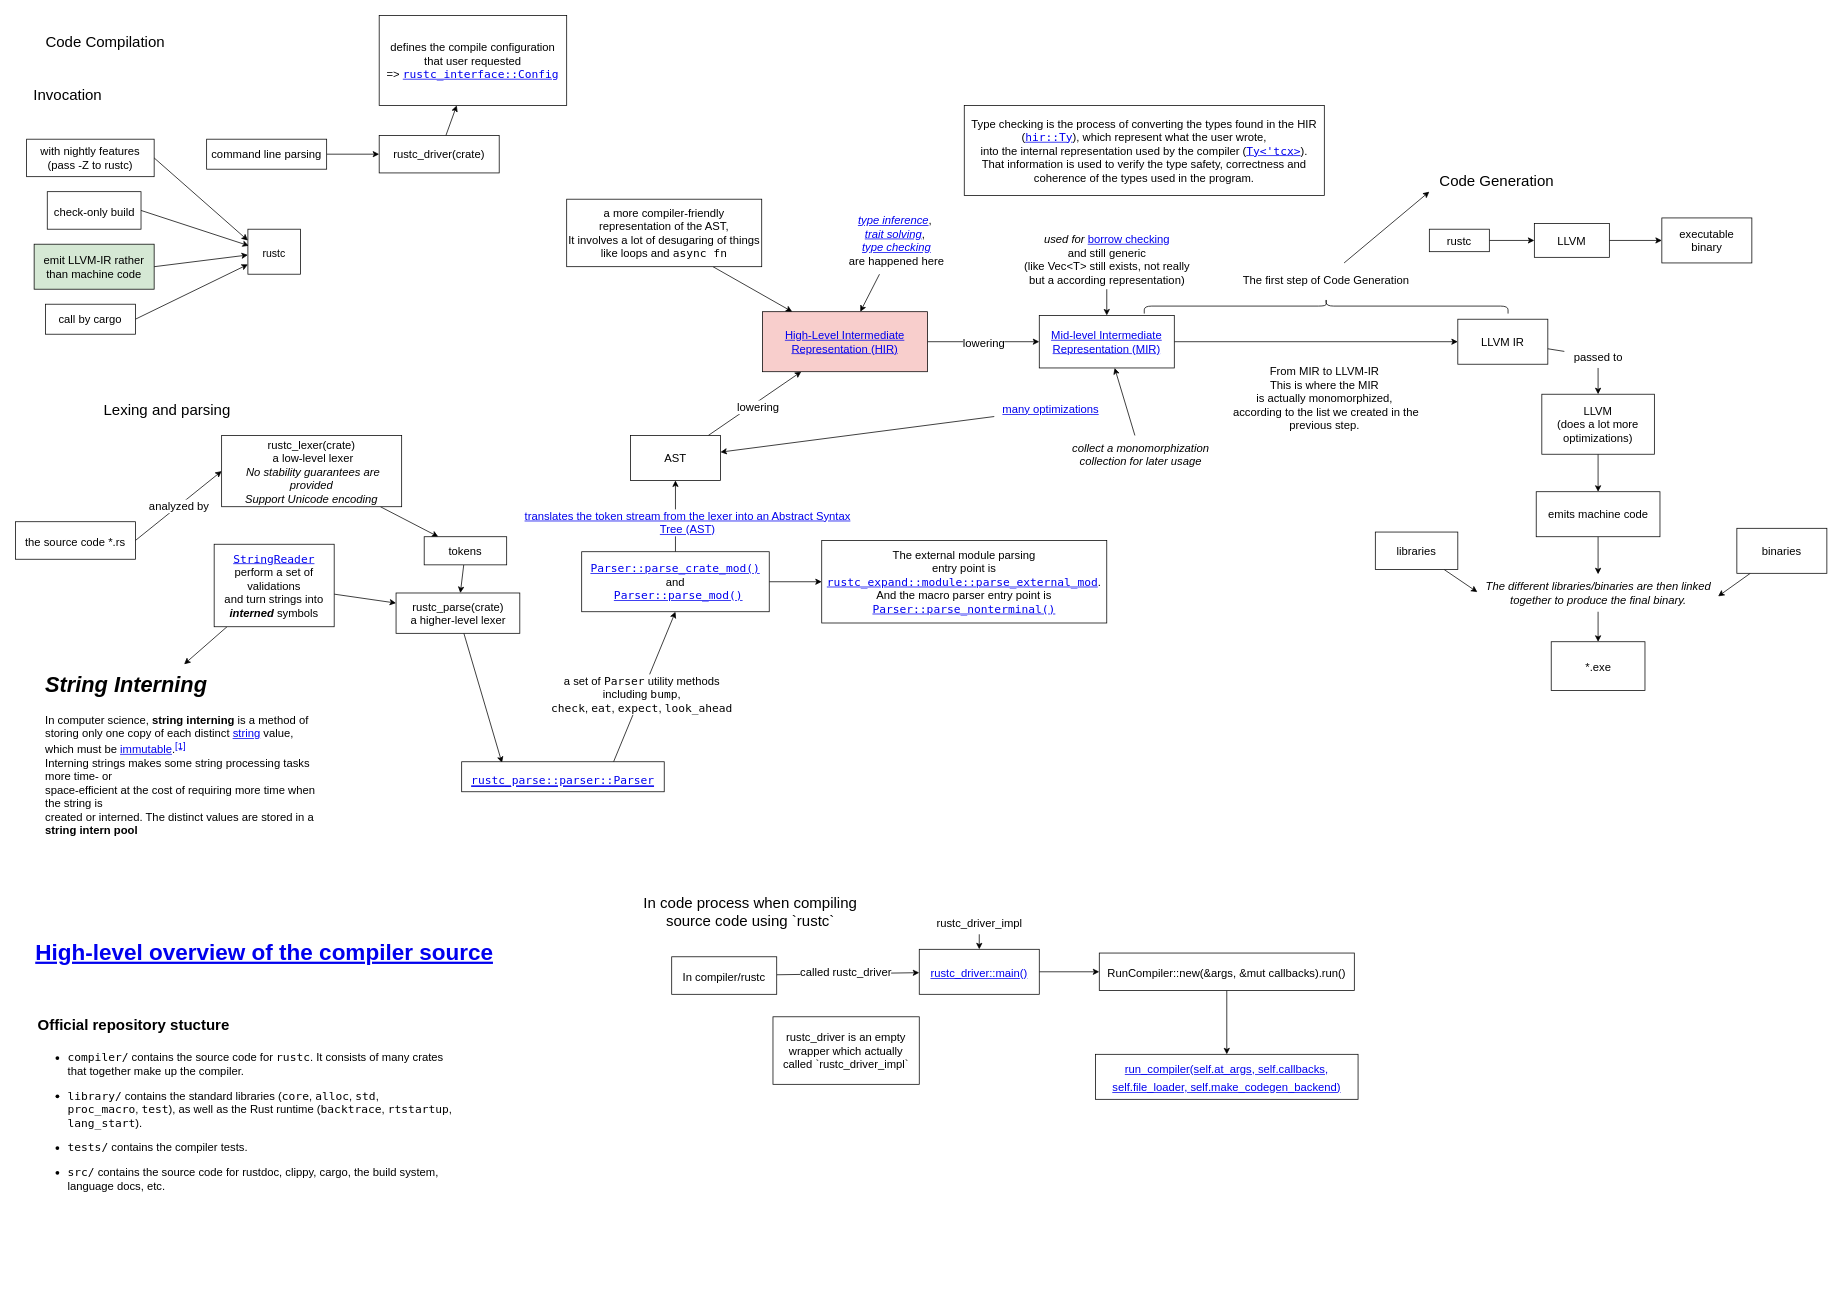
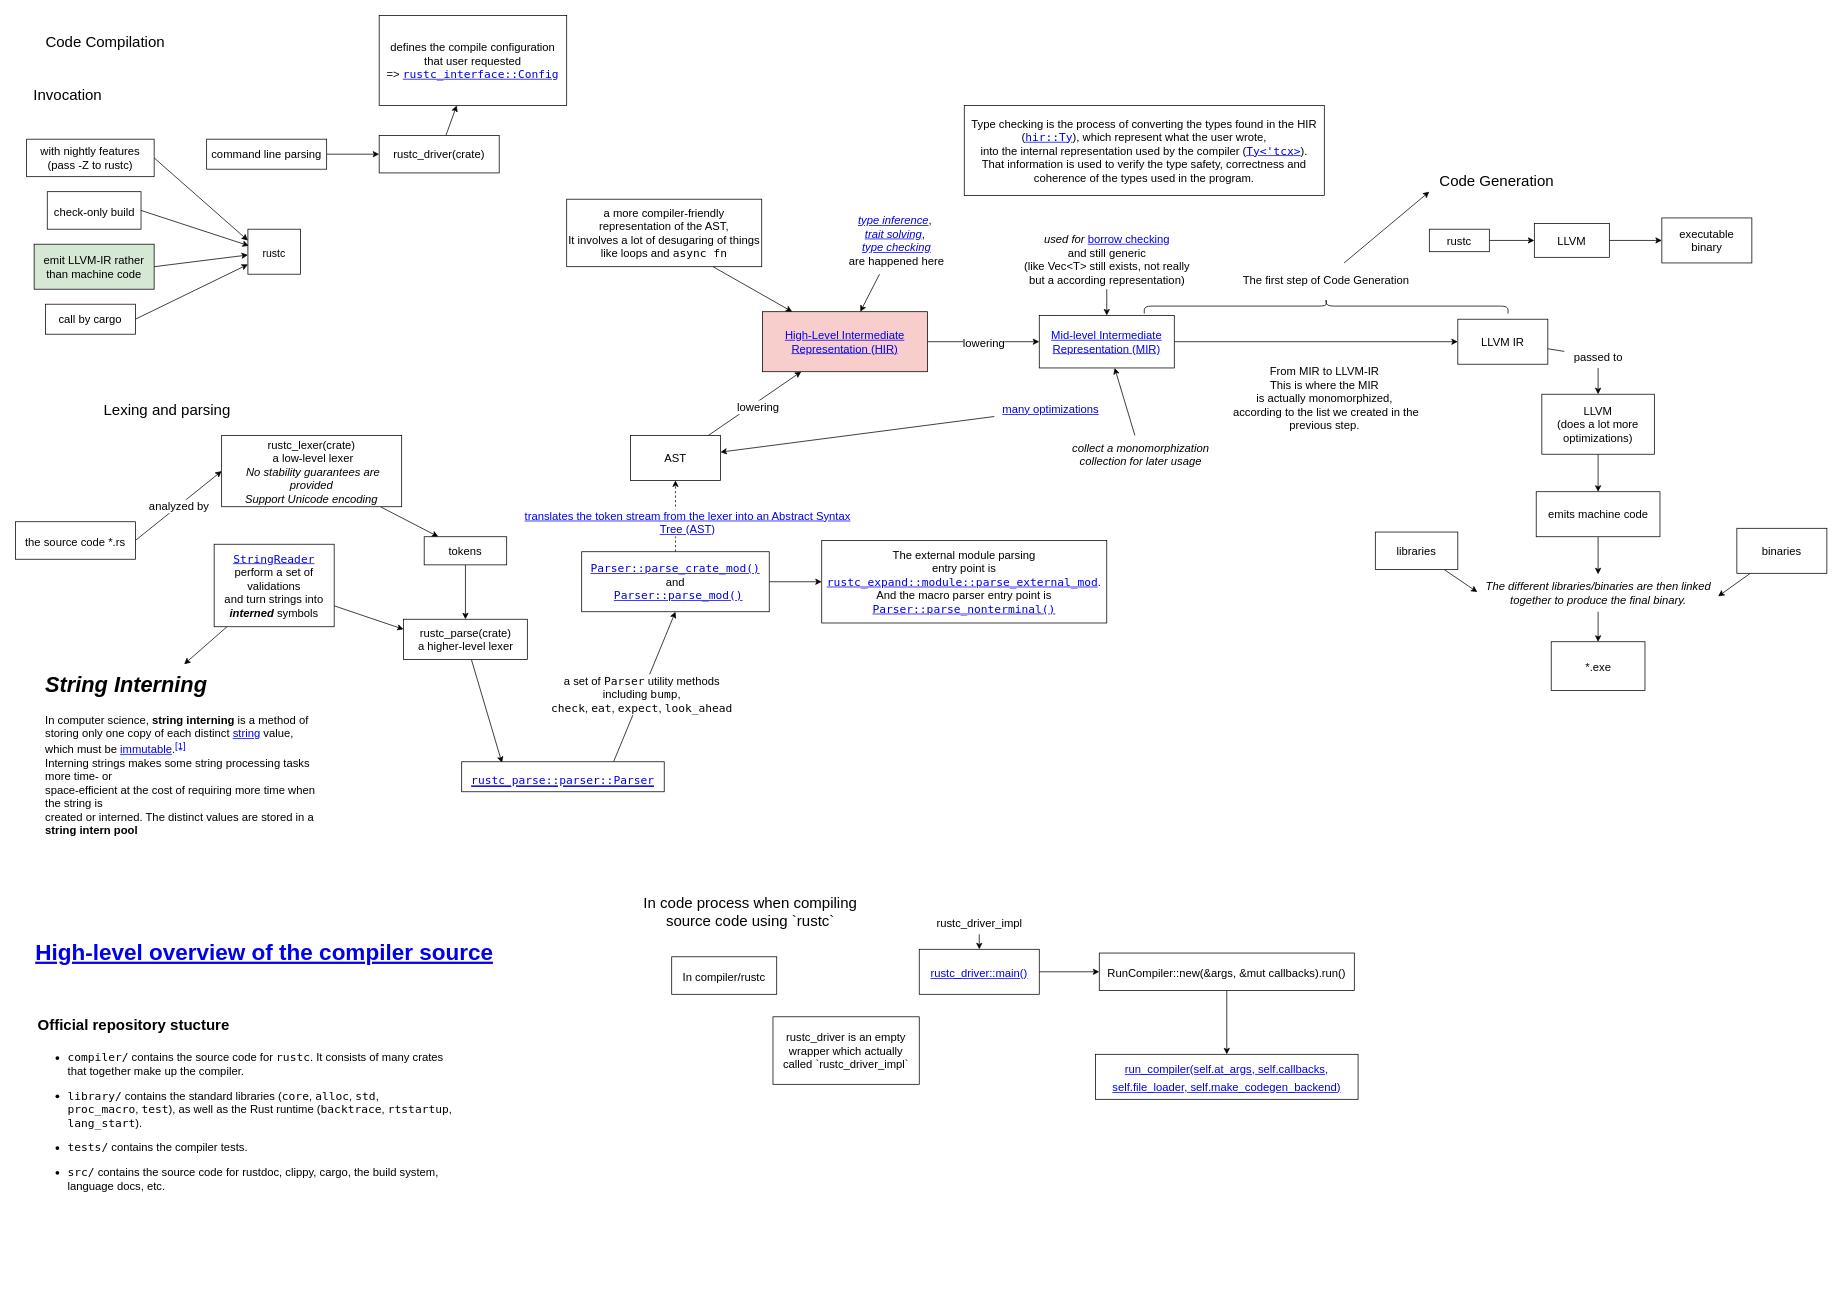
- <mxCell id="34" style="edgeStyle=none;html=1;fontSize=15;entryX=0.5;entryY=1;entryDx=0;entryDy=0;" edge="1" parent="1" source="37" target="40"><mxGeometry relative="1" as="geometry"><mxPoint x="930" y="875" as="targetPoint" /></mxGeometry></mxCell>
+ <mxCell id="34" style="edgeStyle=none;html=1;fontSize=15;entryX=0.5;entryY=1;entryDx=0;entryDy=0;dashed=1;" edge="1" parent="1" source="37" target="40"><mxGeometry relative="1" as="geometry"><mxPoint x="930" y="875" as="targetPoint" /></mxGeometry></mxCell>
- <mxCell id="26" value="rustc_parse(crate)&lt;br&gt;a higher-level lexer" style="whiteSpace=wrap;html=1;fontSize=15;" vertex="1" parent="1"><mxGeometry x="527.5" y="790" width="165" height="53.75" as="geometry" /></mxCell>
+ <mxCell id="26" value="rustc_parse(crate)&lt;br&gt;a higher-level lexer" style="whiteSpace=wrap;html=1;fontSize=15;" vertex="1" parent="1"><mxGeometry x="537.5" y="825" width="165" height="53.75" as="geometry" /></mxCell>
- <mxCell id="86" value="" style="edgeStyle=none;html=1;fontSize=15;" edge="1" parent="1" source="88" target="90"><mxGeometry relative="1" as="geometry" /></mxCell>
- <mxCell id="87" value="called rustc_driver" style="edgeLabel;html=1;align=center;verticalAlign=middle;resizable=0;points=[];fontSize=15;" vertex="1" connectable="0" parent="86"><mxGeometry x="-0.236" y="-1" relative="1" as="geometry"><mxPoint x="18" y="-4" as="offset" /></mxGeometry></mxCell>
